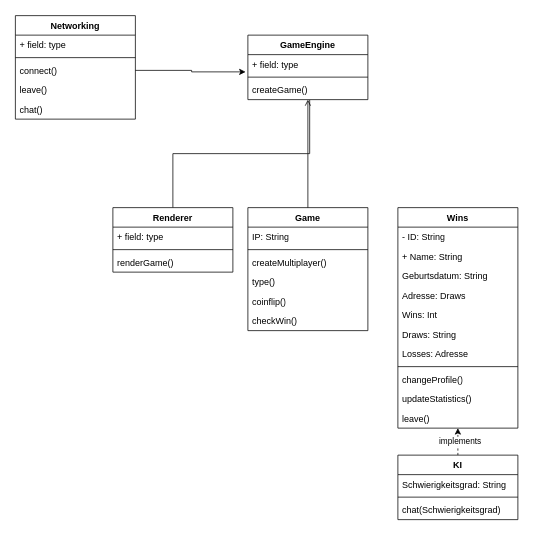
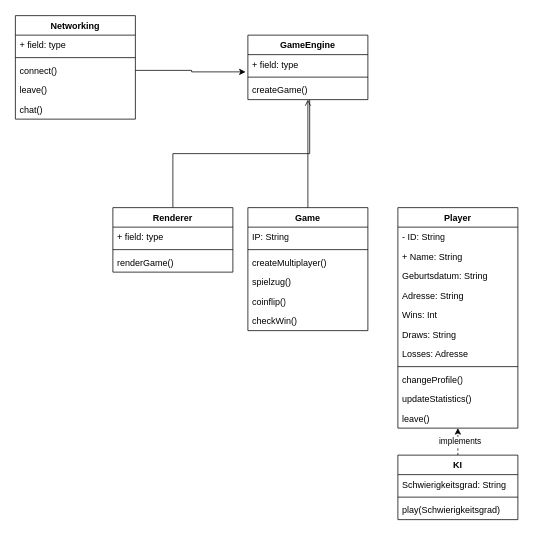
- <mxCell id="19" value="Wins" style="swimlane;fontStyle=1;align=center;verticalAlign=top;childLayout=stackLayout;horizontal=1;startSize=26;horizontalStack=0;resizeParent=1;resizeParentMax=0;resizeLast=0;collapsible=1;marginBottom=0;whiteSpace=wrap;html=1;" vertex="1" parent="1"><mxGeometry x="530" y="276" width="160" height="294" as="geometry" /></mxCell>
+ <mxCell id="19" value="Player" style="swimlane;fontStyle=1;align=center;verticalAlign=top;childLayout=stackLayout;horizontal=1;startSize=26;horizontalStack=0;resizeParent=1;resizeParentMax=0;resizeLast=0;collapsible=1;marginBottom=0;whiteSpace=wrap;html=1;" vertex="1" parent="1"><mxGeometry x="530" y="276" width="160" height="294" as="geometry" /></mxCell>
- <mxCell id="6" value="type()" style="text;strokeColor=none;fillColor=none;align=left;verticalAlign=top;spacingLeft=4;spacingRight=4;overflow=hidden;rotatable=0;points=[[0,0.5],[1,0.5]];portConstraint=eastwest;whiteSpace=wrap;html=1;" vertex="1" parent="2"><mxGeometry y="86" width="160" height="26" as="geometry" /></mxCell>
+ <mxCell id="6" value="spielzug()" style="text;strokeColor=none;fillColor=none;align=left;verticalAlign=top;spacingLeft=4;spacingRight=4;overflow=hidden;rotatable=0;points=[[0,0.5],[1,0.5]];portConstraint=eastwest;whiteSpace=wrap;html=1;" vertex="1" parent="2"><mxGeometry y="86" width="160" height="26" as="geometry" /></mxCell>
- <mxCell id="23" value="Adresse: Draws" style="text;strokeColor=none;fillColor=none;align=left;verticalAlign=top;spacingLeft=4;spacingRight=4;overflow=hidden;rotatable=0;points=[[0,0.5],[1,0.5]];portConstraint=eastwest;whiteSpace=wrap;html=1;" vertex="1" parent="19"><mxGeometry y="104" width="160" height="26" as="geometry" /></mxCell>
+ <mxCell id="23" value="Adresse: String" style="text;strokeColor=none;fillColor=none;align=left;verticalAlign=top;spacingLeft=4;spacingRight=4;overflow=hidden;rotatable=0;points=[[0,0.5],[1,0.5]];portConstraint=eastwest;whiteSpace=wrap;html=1;" vertex="1" parent="19"><mxGeometry y="104" width="160" height="26" as="geometry" /></mxCell>
- <mxCell id="36" value="chat(Schwierigkeitsgrad)" style="text;strokeColor=none;fillColor=none;align=left;verticalAlign=top;spacingLeft=4;spacingRight=4;overflow=hidden;rotatable=0;points=[[0,0.5],[1,0.5]];portConstraint=eastwest;whiteSpace=wrap;html=1;" vertex="1" parent="33"><mxGeometry y="60" width="160" height="26" as="geometry" /></mxCell>
+ <mxCell id="36" value="play(Schwierigkeitsgrad)" style="text;strokeColor=none;fillColor=none;align=left;verticalAlign=top;spacingLeft=4;spacingRight=4;overflow=hidden;rotatable=0;points=[[0,0.5],[1,0.5]];portConstraint=eastwest;whiteSpace=wrap;html=1;" vertex="1" parent="33"><mxGeometry y="60" width="160" height="26" as="geometry" /></mxCell>
